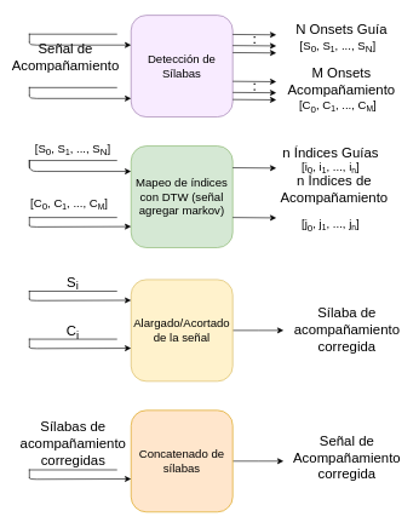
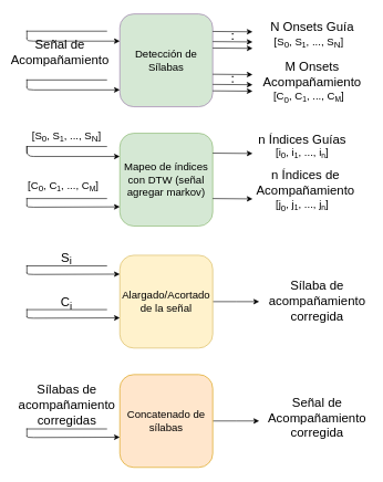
- <mxCell id="2" value="Detección de Sílabas" style="rounded=1;whiteSpace=wrap;html=1;strokeColor=#9673a6;fontSize=16;fillColor=#F8EBFF;" parent="1" vertex="1"><mxGeometry x="180" y="20" width="140" height="140" as="geometry" /></mxCell>
+ <mxCell id="2" value="Detección de Sílabas" style="rounded=1;whiteSpace=wrap;html=1;strokeColor=#9673a6;fontSize=16;fillColor=#d5e8d4;" parent="1" vertex="1"><mxGeometry x="180" y="20" width="140" height="140" as="geometry" /></mxCell>
- <mxCell id="36" value="n Índices de Acompañamiento" style="text;html=1;strokeColor=none;fillColor=none;align=center;verticalAlign=middle;whiteSpace=wrap;rounded=0;strokeWidth=1;fontSize=19;" vertex="1" parent="1"><mxGeometry x="390" y="250" width="140" height="20" as="geometry" /></mxCell>
+ <mxCell id="36" value="n Índices de Acompañamiento" style="text;html=1;strokeColor=none;fillColor=none;align=center;verticalAlign=middle;whiteSpace=wrap;rounded=0;strokeWidth=1;fontSize=19;" vertex="1" parent="1"><mxGeometry x="390" y="265" width="140" height="20" as="geometry" /></mxCell>
